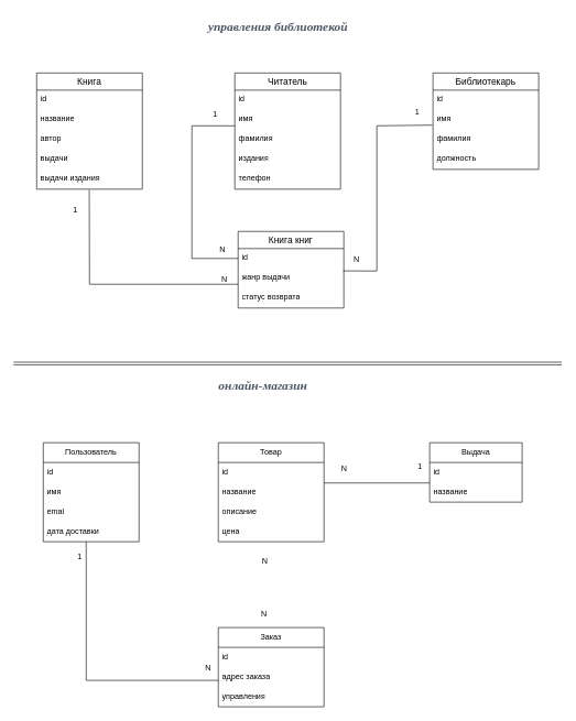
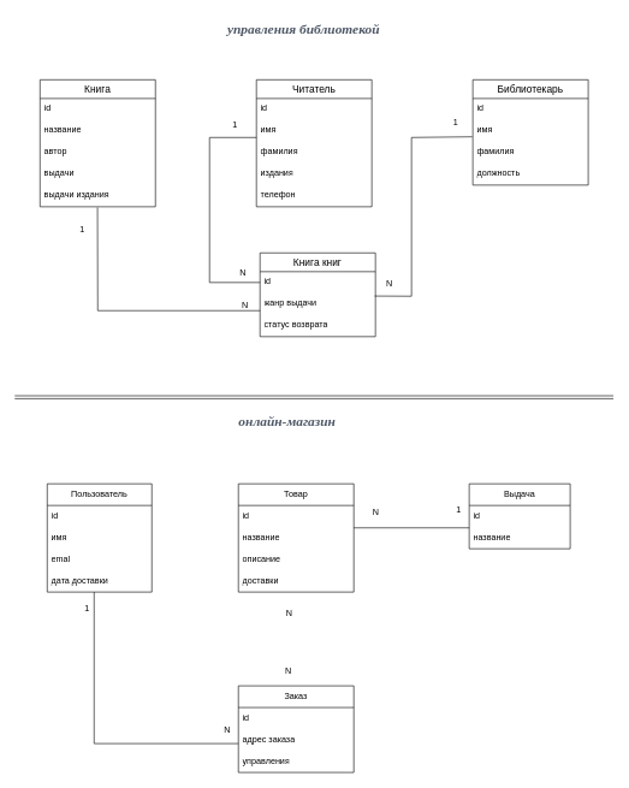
- <mxCell id="42" value="цена" style="text;strokeColor=none;fillColor=none;align=left;verticalAlign=middle;spacingLeft=4;spacingRight=4;overflow=hidden;points=[[0,0.5],[1,0.5]];portConstraint=eastwest;rotatable=0;whiteSpace=wrap;html=1;" vertex="1" parent="38"><mxGeometry y="120" width="160" height="30" as="geometry" /></mxCell>
+ <mxCell id="42" value="доставки" style="text;strokeColor=none;fillColor=none;align=left;verticalAlign=middle;spacingLeft=4;spacingRight=4;overflow=hidden;points=[[0,0.5],[1,0.5]];portConstraint=eastwest;rotatable=0;whiteSpace=wrap;html=1;" vertex="1" parent="38"><mxGeometry y="120" width="160" height="30" as="geometry" /></mxCell>
